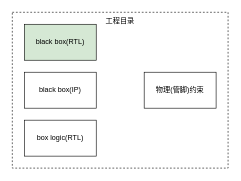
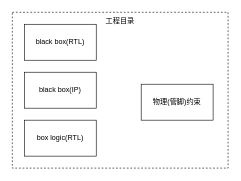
- <mxCell id="4" value="black box(RTL)" style="rounded=0;whiteSpace=wrap;html=1;fillColor=#d5e8d4;" parent="1" vertex="1"><mxGeometry x="40" y="40" width="120" height="60" as="geometry" /></mxCell>
+ <mxCell id="4" value="black box(RTL)" style="rounded=0;whiteSpace=wrap;html=1;" parent="1" vertex="1"><mxGeometry x="40" y="40" width="120" height="60" as="geometry" /></mxCell>
- <mxCell id="5" value="物理(管脚)约束" style="rounded=0;whiteSpace=wrap;html=1;" parent="1" vertex="1"><mxGeometry x="240" y="120" width="120" height="60" as="geometry" /></mxCell>
+ <mxCell id="5" value="物理(管脚)约束" style="rounded=0;whiteSpace=wrap;html=1;" parent="1" vertex="1"><mxGeometry x="235" y="140" width="120" height="60" as="geometry" /></mxCell>
